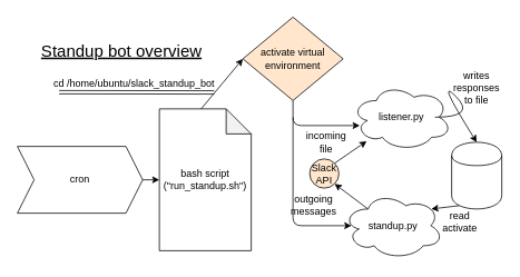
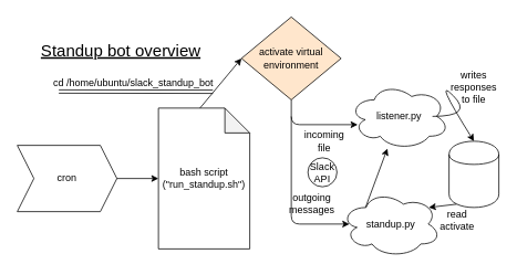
- <mxCell id="17" value="" style="endArrow=classic;html=1;exitX=1;exitY=0;exitDx=0;exitDy=0;" edge="1" parent="1" source="15" target="9"><mxGeometry width="50" height="50" relative="1" as="geometry"><mxPoint x="420" y="225" as="sourcePoint" /><mxPoint x="470" y="175" as="targetPoint" /></mxGeometry></mxCell>
- <mxCell id="15" value="Slack API" style="ellipse;whiteSpace=wrap;html=1;aspect=fixed;fillColor=#ffe6cc;" vertex="1" parent="1"><mxGeometry x="370" y="190" width="35" height="35" as="geometry" /></mxCell>
+ <mxCell id="15" value="Slack API" style="ellipse;whiteSpace=wrap;html=1;aspect=fixed;" vertex="1" parent="1"><mxGeometry x="370" y="190" width="35" height="35" as="geometry" /></mxCell>
- <mxCell id="3" value="cron" style="shape=step;perimeter=stepPerimeter;whiteSpace=wrap;html=1;fixedSize=1;" vertex="1" parent="1"><mxGeometry x="20" y="175" width="150" height="80" as="geometry" /></mxCell>
+ <mxCell id="3" value="cron" style="shape=step;perimeter=stepPerimeter;whiteSpace=wrap;html=1;fixedSize=1;" vertex="1" parent="1"><mxGeometry x="20" y="175" width="120" height="80" as="geometry" /></mxCell>
- <mxCell id="20" value="" style="endArrow=classic;html=1;exitX=0.246;exitY=0.247;exitDx=0;exitDy=0;exitPerimeter=0;entryX=1;entryY=1;entryDx=0;entryDy=0;" edge="1" parent="1" source="14" target="15"><mxGeometry width="50" height="50" relative="1" as="geometry"><mxPoint x="380" y="270" as="sourcePoint" /><mxPoint x="430" y="220" as="targetPoint" /></mxGeometry></mxCell>
+ <mxCell id="20" value="" style="endArrow=classic;html=1;exitX=0.246;exitY=0.247;exitDx=0;exitDy=0;exitPerimeter=0;" edge="1" parent="1" source="14" target="9"><mxGeometry width="50" height="50" relative="1" as="geometry"><mxPoint x="380" y="270" as="sourcePoint" /><mxPoint x="430" y="220" as="targetPoint" /></mxGeometry></mxCell>
